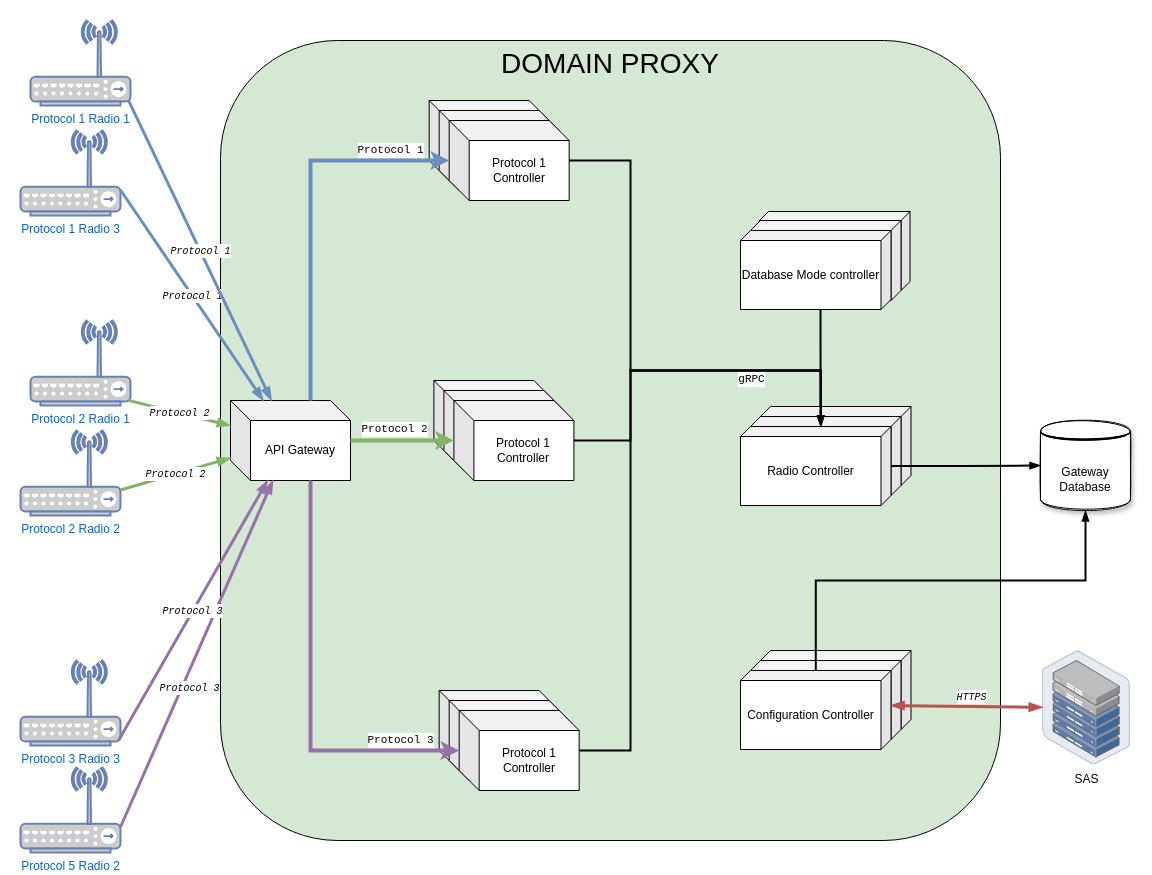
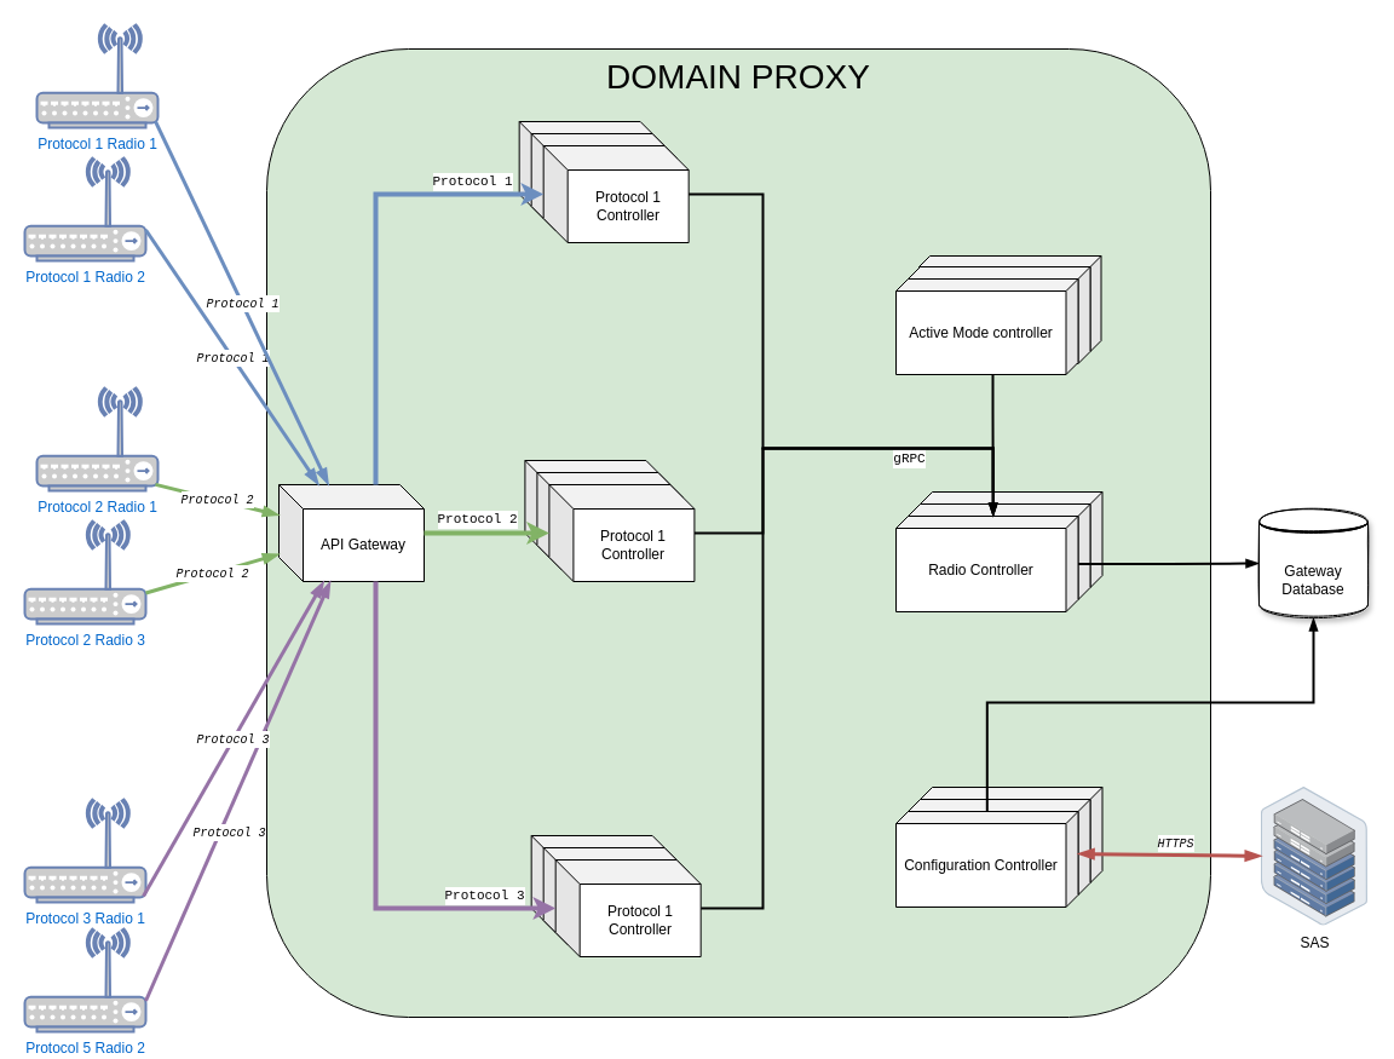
- <mxCell id="38" value="Protocol 1 Radio 3" style="fontColor=#0066CC;verticalAlign=top;verticalLabelPosition=bottom;labelPosition=center;align=center;html=1;outlineConnect=0;fillColor=#CCCCCC;strokeColor=#6881B3;gradientColor=none;gradientDirection=north;strokeWidth=2;shape=mxgraph.networks.wireless_hub;" parent="33" vertex="1"><mxGeometry x="20" y="130" width="100" height="85" as="geometry" /></mxCell>
+ <mxCell id="38" value="Protocol 1 Radio 2" style="fontColor=#0066CC;verticalAlign=top;verticalLabelPosition=bottom;labelPosition=center;align=center;html=1;outlineConnect=0;fillColor=#CCCCCC;strokeColor=#6881B3;gradientColor=none;gradientDirection=north;strokeWidth=2;shape=mxgraph.networks.wireless_hub;" parent="33" vertex="1"><mxGeometry x="20" y="130" width="100" height="85" as="geometry" /></mxCell>
- <mxCell id="61" value="Database Mode controller" style="shape=cube;whiteSpace=wrap;html=1;boundedLbl=1;backgroundOutline=1;darkOpacity=0.05;darkOpacity2=0.1;flipV=0;flipH=1;size=10;" parent="58" vertex="1"><mxGeometry x="740" y="230" width="150.5" height="79" as="geometry" /></mxCell>
+ <mxCell id="61" value="Active Mode controller" style="shape=cube;whiteSpace=wrap;html=1;boundedLbl=1;backgroundOutline=1;darkOpacity=0.05;darkOpacity2=0.1;flipV=0;flipH=1;size=10;" parent="58" vertex="1"><mxGeometry x="740" y="230" width="150.5" height="79" as="geometry" /></mxCell>
- <mxCell id="36" value="Protocol 2 Radio 2" style="fontColor=#0066CC;verticalAlign=top;verticalLabelPosition=bottom;labelPosition=center;align=center;html=1;outlineConnect=0;fillColor=#CCCCCC;strokeColor=#6881B3;gradientColor=none;gradientDirection=north;strokeWidth=2;shape=mxgraph.networks.wireless_hub;" parent="33" vertex="1"><mxGeometry x="20" y="430" width="100" height="85" as="geometry" /></mxCell>
+ <mxCell id="36" value="Protocol 2 Radio 3" style="fontColor=#0066CC;verticalAlign=top;verticalLabelPosition=bottom;labelPosition=center;align=center;html=1;outlineConnect=0;fillColor=#CCCCCC;strokeColor=#6881B3;gradientColor=none;gradientDirection=north;strokeWidth=2;shape=mxgraph.networks.wireless_hub;" parent="33" vertex="1"><mxGeometry x="20" y="430" width="100" height="85" as="geometry" /></mxCell>
- <mxCell id="35" value="Protocol 3 Radio 3" style="fontColor=#0066CC;verticalAlign=top;verticalLabelPosition=bottom;labelPosition=center;align=center;html=1;outlineConnect=0;fillColor=#CCCCCC;strokeColor=#6881B3;gradientColor=none;gradientDirection=north;strokeWidth=2;shape=mxgraph.networks.wireless_hub;" parent="33" vertex="1"><mxGeometry x="20" y="660" width="100" height="85" as="geometry" /></mxCell>
+ <mxCell id="35" value="Protocol 3 Radio 1" style="fontColor=#0066CC;verticalAlign=top;verticalLabelPosition=bottom;labelPosition=center;align=center;html=1;outlineConnect=0;fillColor=#CCCCCC;strokeColor=#6881B3;gradientColor=none;gradientDirection=north;strokeWidth=2;shape=mxgraph.networks.wireless_hub;" parent="33" vertex="1"><mxGeometry x="20" y="660" width="100" height="85" as="geometry" /></mxCell>
